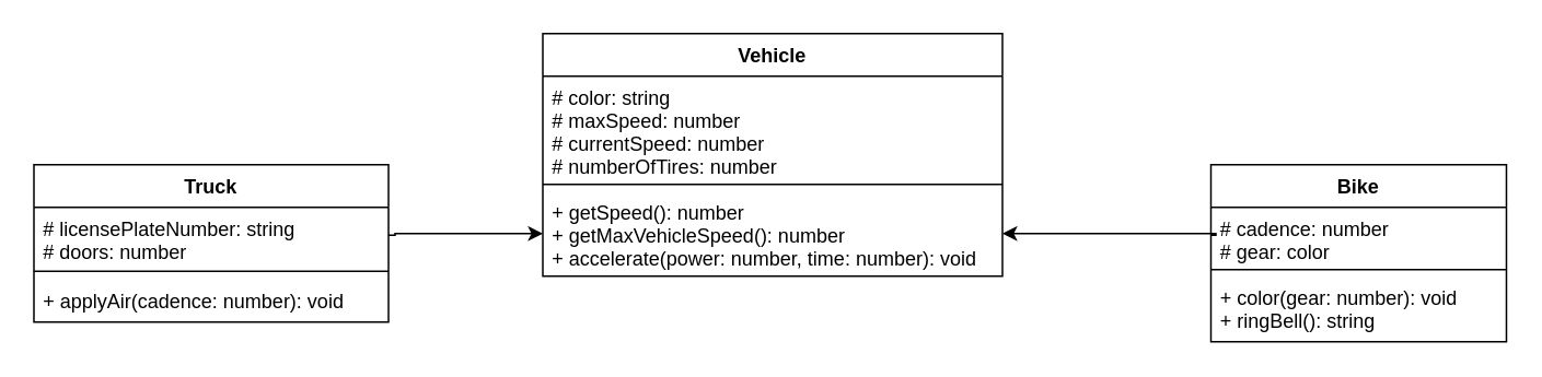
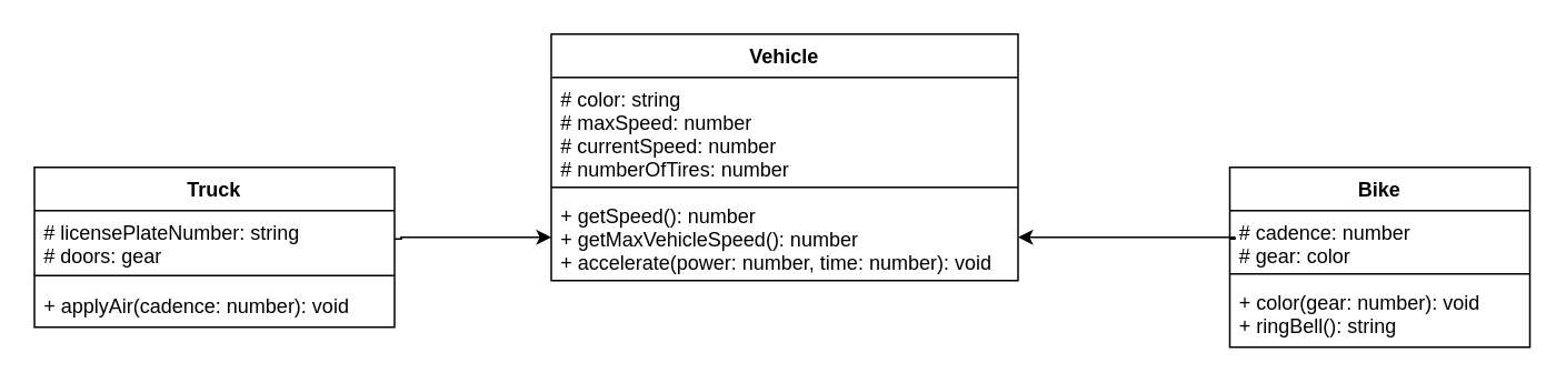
- <mxCell id="7" value="# licensePlateNumber: string&#10;# doors: number" style="text;strokeColor=none;fillColor=none;align=left;verticalAlign=top;spacingLeft=4;spacingRight=4;overflow=hidden;rotatable=0;points=[[0,0.5],[1,0.5]];portConstraint=eastwest;" vertex="1" parent="6"><mxGeometry y="26" width="216" height="34" as="geometry" /></mxCell>
+ <mxCell id="7" value="# licensePlateNumber: string&#10;# doors: gear" style="text;strokeColor=none;fillColor=none;align=left;verticalAlign=top;spacingLeft=4;spacingRight=4;overflow=hidden;rotatable=0;points=[[0,0.5],[1,0.5]];portConstraint=eastwest;" vertex="1" parent="6"><mxGeometry y="26" width="216" height="34" as="geometry" /></mxCell>
